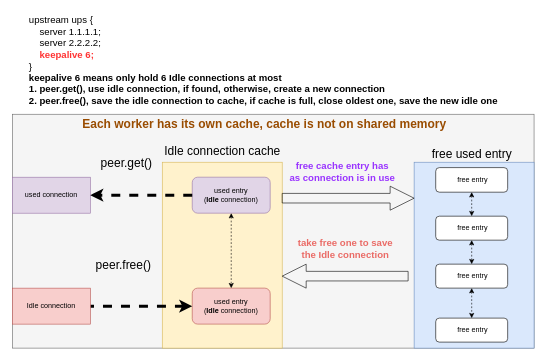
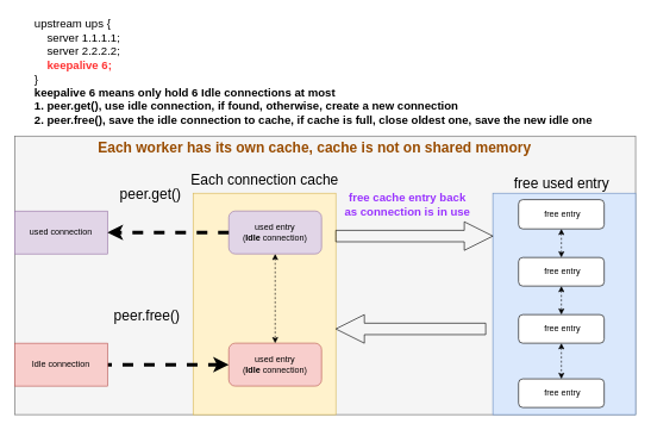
- <mxCell id="8" value="Idle connection cache" style="text;html=1;align=center;verticalAlign=middle;resizable=0;points=[];autosize=1;fontSize=20;" vertex="1" parent="3"><mxGeometry x="250" y="45" width="200" height="30" as="geometry" /></mxCell>
+ <mxCell id="8" value="Each connection cache" style="text;html=1;align=center;verticalAlign=middle;resizable=0;points=[];autosize=1;fontSize=20;" vertex="1" parent="3"><mxGeometry x="250" y="45" width="200" height="30" as="geometry" /></mxCell>
- <mxCell id="28" value="&lt;span&gt;free cache entry has&lt;/span&gt;&lt;br&gt;&lt;span&gt;as connection is in use&lt;/span&gt;" style="text;html=1;align=center;verticalAlign=middle;resizable=0;points=[];autosize=1;fontSize=16;fontColor=#9933FF;fontStyle=1" vertex="1" parent="3"><mxGeometry x="455" y="75" width="190" height="40" as="geometry" /></mxCell>
+ <mxCell id="28" value="&lt;span&gt;free cache entry back&lt;/span&gt;&lt;br&gt;&lt;span&gt;as connection is in use&lt;/span&gt;" style="text;html=1;align=center;verticalAlign=middle;resizable=0;points=[];autosize=1;fontSize=16;fontColor=#9933FF;fontStyle=1" vertex="1" parent="3"><mxGeometry x="455" y="75" width="190" height="40" as="geometry" /></mxCell>
- <mxCell id="27" value="take free one to save&lt;br&gt;the Idle connection" style="text;html=1;align=center;verticalAlign=middle;resizable=0;points=[];autosize=1;fontSize=16;fontStyle=1;fontColor=#EA6B66;" vertex="1" parent="3"><mxGeometry x="470" y="205" width="170" height="40" as="geometry" /></mxCell>
